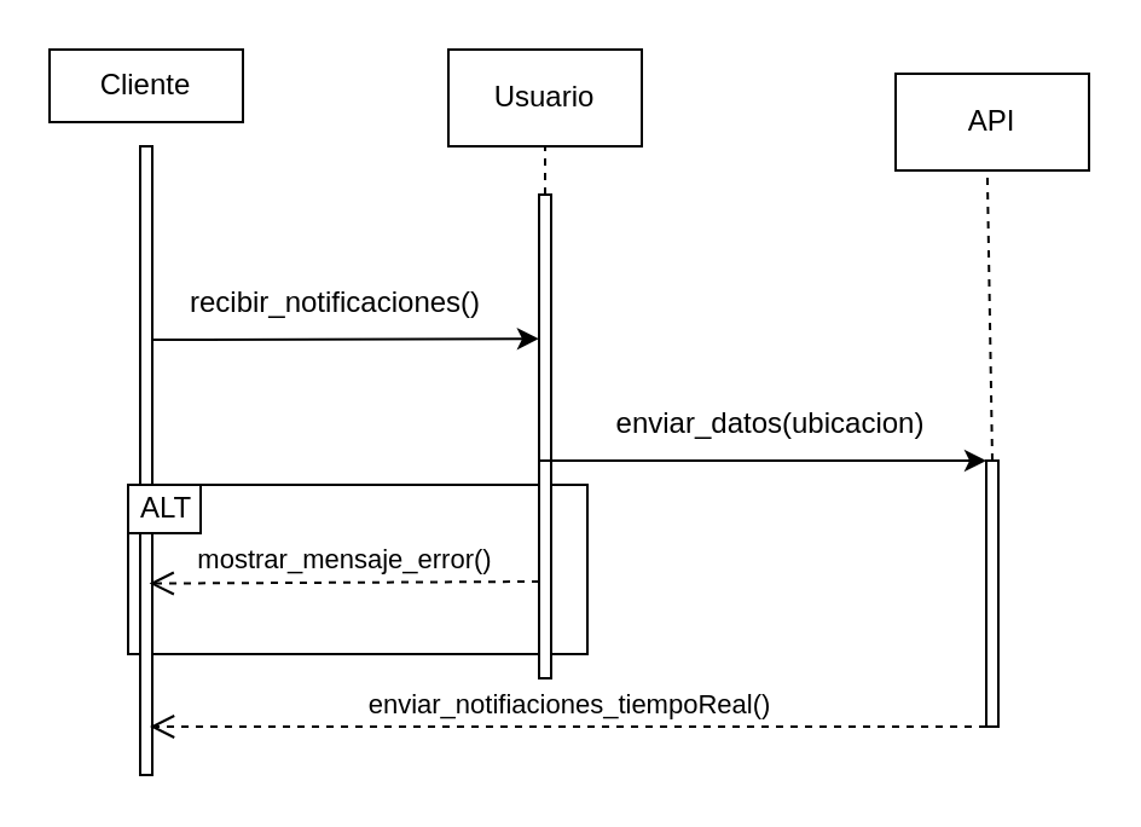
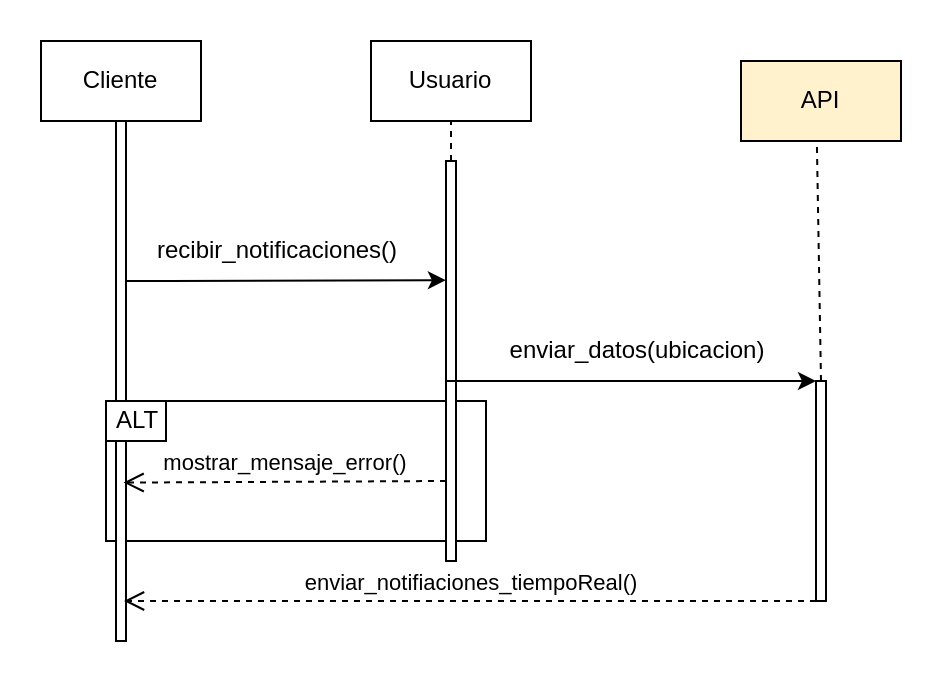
- <mxCell id="14" value="Cliente" style="rounded=0;whiteSpace=wrap;html=1;" vertex="1" parent="1"><mxGeometry x="20" y="20" width="80" height="30" as="geometry" /></mxCell>
+ <mxCell id="14" value="Cliente" style="rounded=0;whiteSpace=wrap;html=1;" vertex="1" parent="1"><mxGeometry x="20" y="20" width="80" height="40" as="geometry" /></mxCell>
- <mxCell id="16" value="API" style="rounded=0;whiteSpace=wrap;html=1;" vertex="1" parent="1"><mxGeometry x="370" y="30" width="80" height="40" as="geometry" /></mxCell>
+ <mxCell id="16" value="API" style="rounded=0;whiteSpace=wrap;html=1;fillColor=#fff2cc;" vertex="1" parent="1"><mxGeometry x="370" y="30" width="80" height="40" as="geometry" /></mxCell>
